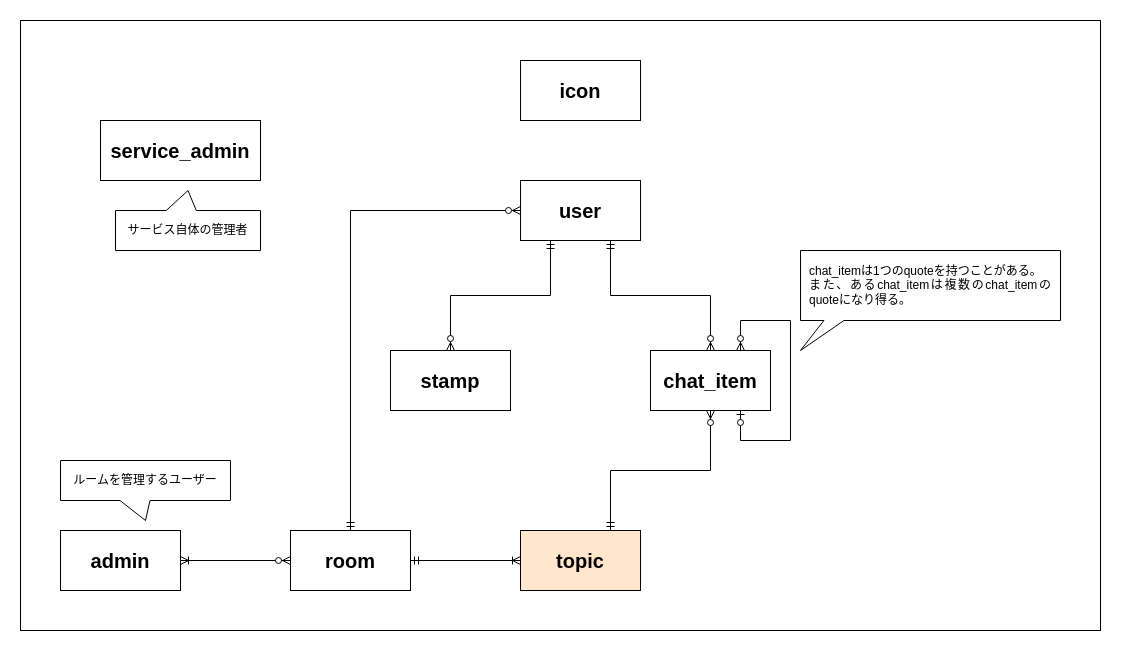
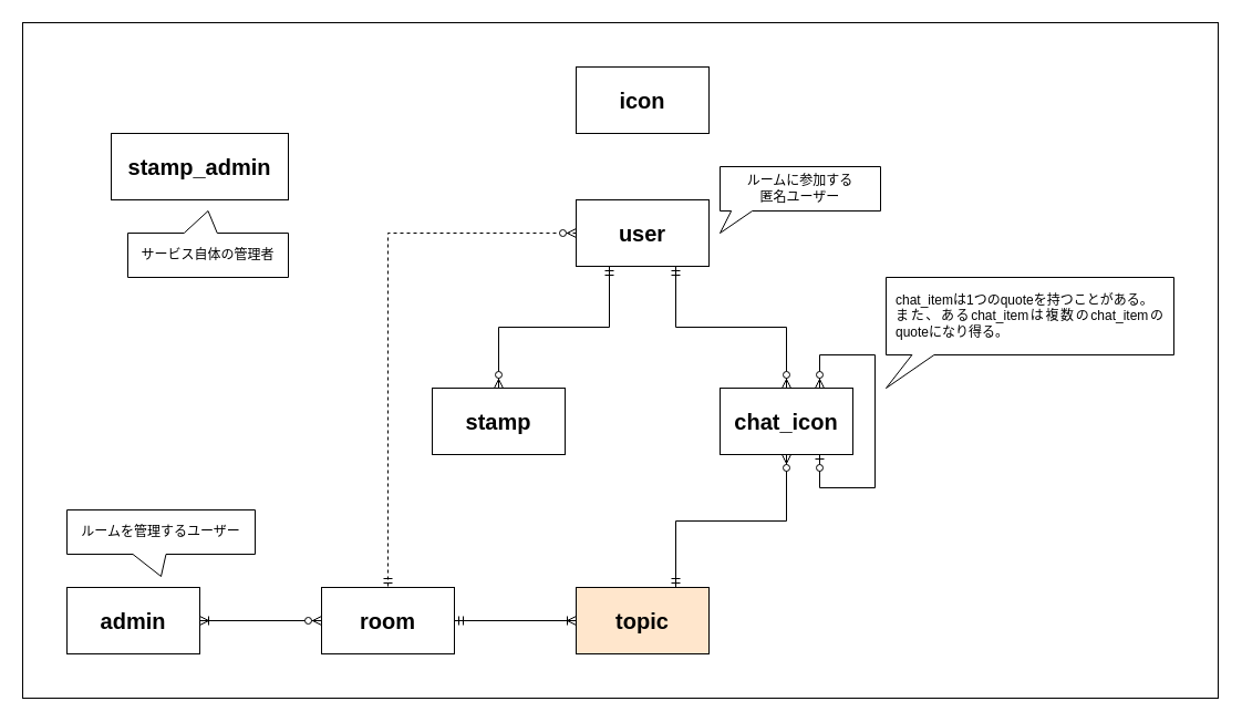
- <mxCell id="14" value="&lt;b&gt;&lt;font style=&quot;font-size: 20px&quot;&gt;service_admin&lt;/font&gt;&lt;/b&gt;" style="rounded=0;whiteSpace=wrap;html=1;" vertex="1" parent="1"><mxGeometry x="100" y="120" width="160" height="60" as="geometry" /></mxCell>
+ <mxCell id="14" value="&lt;b&gt;&lt;font style=&quot;font-size: 20px&quot;&gt;stamp_admin&lt;/font&gt;&lt;/b&gt;" style="rounded=0;whiteSpace=wrap;html=1;" vertex="1" parent="1"><mxGeometry x="100" y="120" width="160" height="60" as="geometry" /></mxCell>
+ <mxCell id="21" value="ルームに参加する&lt;br&gt;匿名ユーザー" style="shape=callout;whiteSpace=wrap;html=1;perimeter=calloutPerimeter;flipV=0;size=20;position=0.07;base=19;spacing=10;position2=0;" vertex="1" parent="1"><mxGeometry x="650" y="150" width="145" height="60" as="geometry" /></mxCell>
- <mxCell id="6" style="edgeStyle=orthogonalEdgeStyle;rounded=0;orthogonalLoop=1;jettySize=auto;html=1;startArrow=ERzeroToMany;startFill=1;endArrow=ERmandOne;endFill=0;" edge="1" parent="1" source="7" target="4"><mxGeometry relative="1" as="geometry" /></mxCell>
+ <mxCell id="6" style="edgeStyle=orthogonalEdgeStyle;rounded=0;orthogonalLoop=1;jettySize=auto;html=1;startArrow=ERzeroToMany;startFill=1;endArrow=ERmandOne;endFill=0;dashed=1;" edge="1" parent="1" source="7" target="4"><mxGeometry relative="1" as="geometry" /></mxCell>
- <mxCell id="11" value="&lt;span style=&quot;font-size: 20px&quot;&gt;&lt;b&gt;chat_item&lt;/b&gt;&lt;/span&gt;" style="rounded=0;whiteSpace=wrap;html=1;" vertex="1" parent="1"><mxGeometry x="650" y="350" width="120" height="60" as="geometry" /></mxCell>
+ <mxCell id="11" value="&lt;span style=&quot;font-size: 20px&quot;&gt;&lt;b&gt;chat_icon&lt;/b&gt;&lt;/span&gt;" style="rounded=0;whiteSpace=wrap;html=1;" vertex="1" parent="1"><mxGeometry x="650" y="350" width="120" height="60" as="geometry" /></mxCell>
